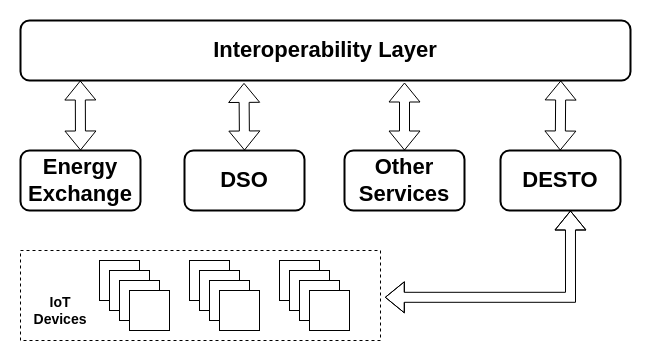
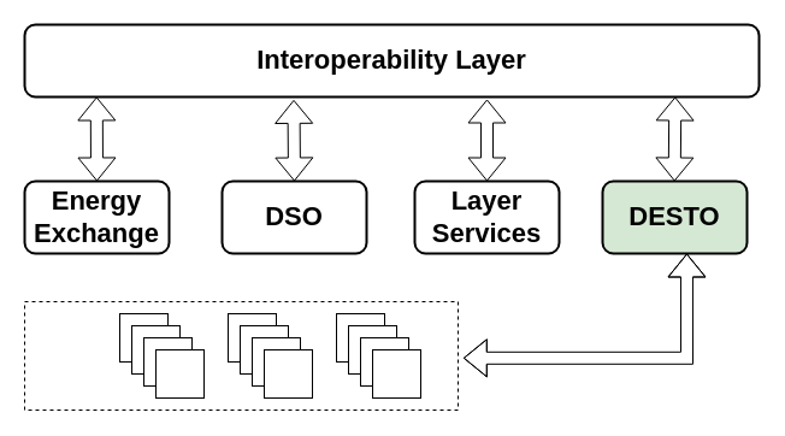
- <mxCell id="24" value="&lt;font style=&quot;font-size: 22px;&quot;&gt;&lt;b&gt;Other&lt;br&gt;Services&lt;br&gt;&lt;/b&gt;&lt;/font&gt;" style="rounded=1;whiteSpace=wrap;html=1;strokeWidth=2;" vertex="1" parent="1"><mxGeometry x="344" y="150" width="120" height="60" as="geometry" /></mxCell>
+ <mxCell id="24" value="&lt;font style=&quot;font-size: 22px;&quot;&gt;&lt;b&gt;Layer&lt;br&gt;Services&lt;br&gt;&lt;/b&gt;&lt;/font&gt;" style="rounded=1;whiteSpace=wrap;html=1;strokeWidth=2;" vertex="1" parent="1"><mxGeometry x="344" y="150" width="120" height="60" as="geometry" /></mxCell>
- <mxCell id="3" value="&lt;font style=&quot;font-size: 22px;&quot;&gt;&lt;b&gt;DESTO&lt;/b&gt;&lt;/font&gt;" style="rounded=1;whiteSpace=wrap;html=1;strokeWidth=2;" vertex="1" parent="1"><mxGeometry x="500" y="150" width="120" height="60" as="geometry" /></mxCell>
+ <mxCell id="3" value="&lt;font style=&quot;font-size: 22px;&quot;&gt;&lt;b&gt;DESTO&lt;/b&gt;&lt;/font&gt;" style="rounded=1;whiteSpace=wrap;html=1;strokeWidth=2;fillColor=#d5e8d4;" vertex="1" parent="1"><mxGeometry x="500" y="150" width="120" height="60" as="geometry" /></mxCell>
- <mxCell id="23" value="&lt;b style=&quot;font-size: 14px;&quot;&gt;IoT&lt;br&gt;Devices&lt;/b&gt;" style="text;strokeColor=none;align=center;fillColor=none;html=1;verticalAlign=middle;whiteSpace=wrap;rounded=0;" vertex="1" parent="1"><mxGeometry x="30" y="295" width="60" height="30" as="geometry" /></mxCell>
